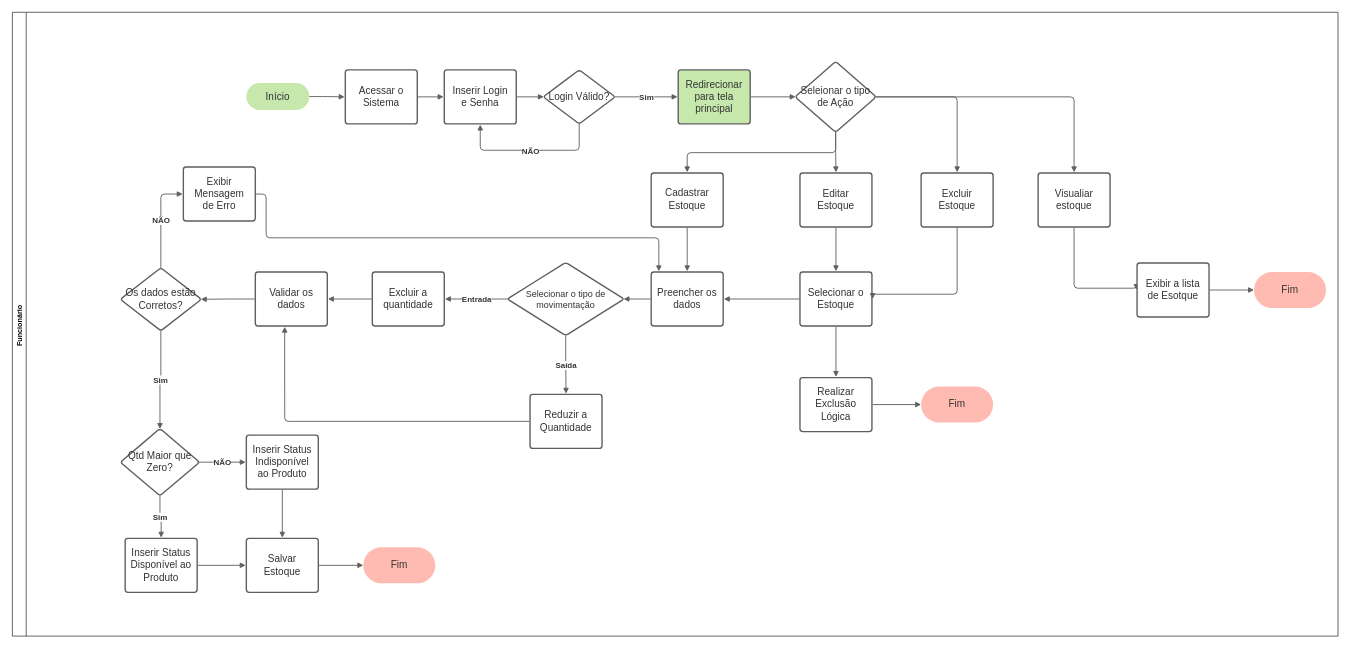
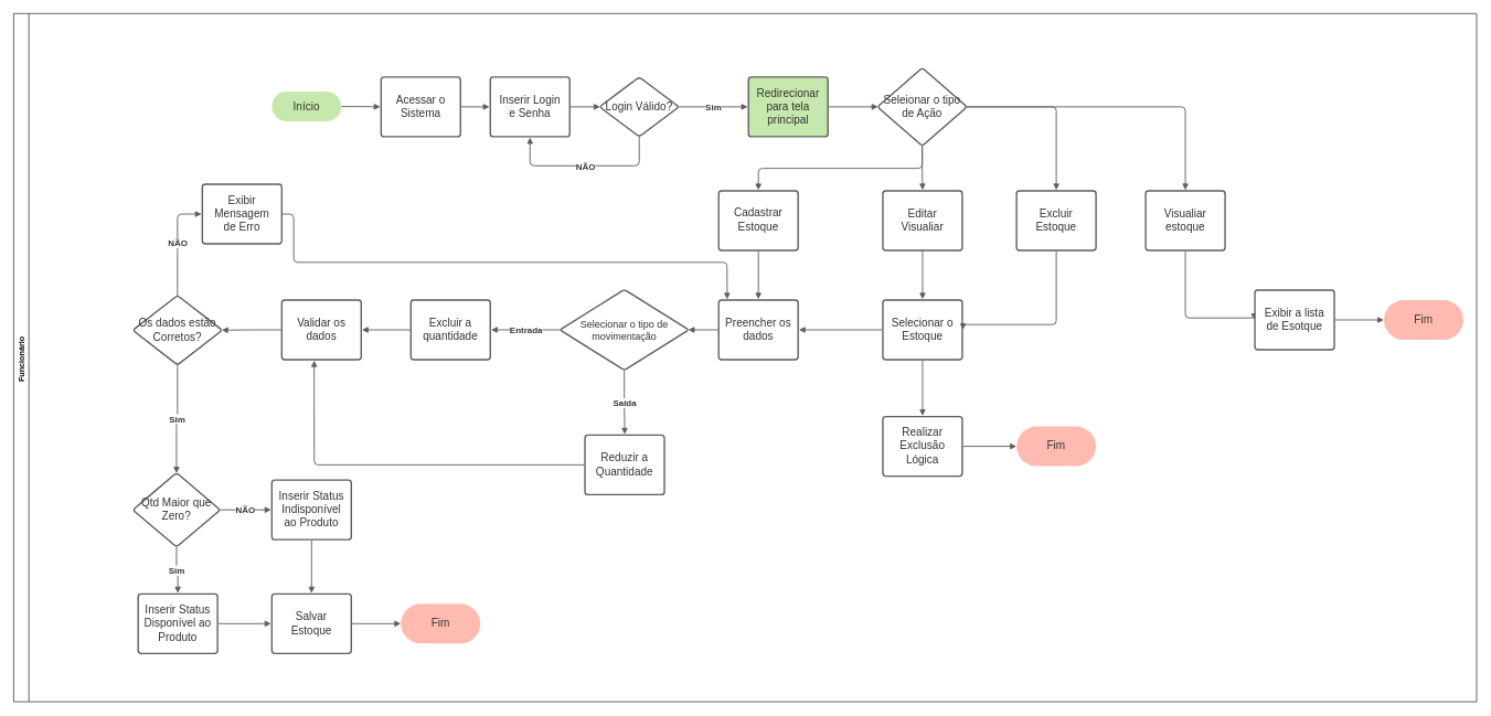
- <mxCell id="17" value="Editar Estoque" style="html=1;overflow=block;blockSpacing=1;whiteSpace=wrap;;whiteSpace=wrap;fontSize=16.7;fontColor=#333333;spacing=9;strokeColor=#5e5e5e;strokeOpacity=100;rounded=1;absoluteArcSize=1;arcSize=9;strokeWidth=2.3;" vertex="1" parent="1"><mxGeometry x="1333" y="288" width="120" height="90" as="geometry" /></mxCell>
+ <mxCell id="17" value="Editar Visualiar" style="html=1;overflow=block;blockSpacing=1;whiteSpace=wrap;;whiteSpace=wrap;fontSize=16.7;fontColor=#333333;spacing=9;strokeColor=#5e5e5e;strokeOpacity=100;rounded=1;absoluteArcSize=1;arcSize=9;strokeWidth=2.3;" vertex="1" parent="1"><mxGeometry x="1333" y="288" width="120" height="90" as="geometry" /></mxCell>
